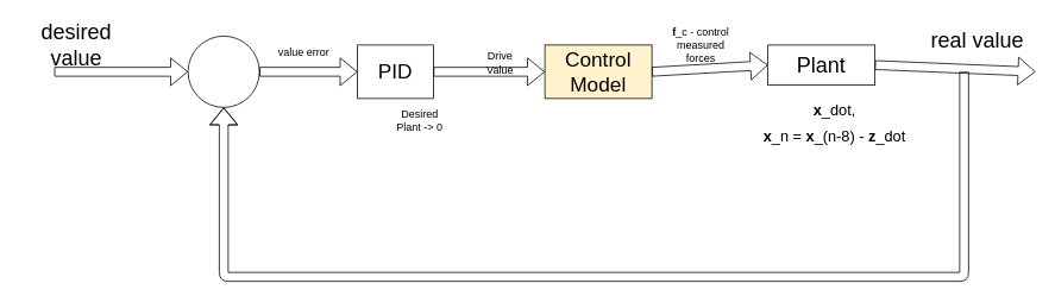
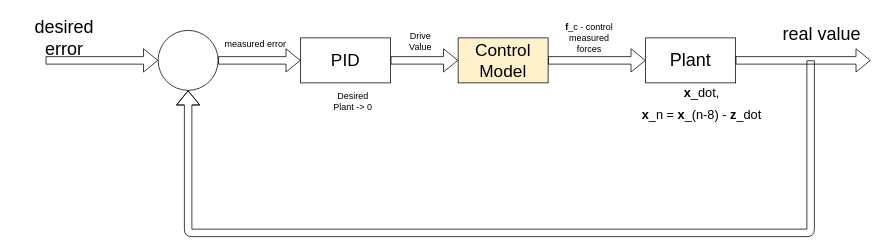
- <mxCell id="16" value="desired value" style="text;html=1;strokeColor=none;fillColor=none;align=center;verticalAlign=middle;whiteSpace=wrap;rounded=0;fontSize=24;" parent="1" vertex="1"><mxGeometry x="20" y="24.5" width="130" height="50" as="geometry" /></mxCell>
+ <mxCell id="16" value="desired error" style="text;html=1;strokeColor=none;fillColor=none;align=center;verticalAlign=middle;whiteSpace=wrap;rounded=0;fontSize=24;" parent="1" vertex="1"><mxGeometry x="20" y="24.5" width="130" height="50" as="geometry" /></mxCell>
- <mxCell id="8" value="&lt;font style=&quot;font-size: 12px;&quot;&gt;value error&lt;/font&gt;" style="text;html=1;strokeColor=none;fillColor=none;align=center;verticalAlign=middle;whiteSpace=wrap;rounded=0;fontSize=23;" parent="1" vertex="1"><mxGeometry x="290" y="40" width="100" height="30" as="geometry" /></mxCell>
+ <mxCell id="8" value="&lt;font style=&quot;font-size: 12px;&quot;&gt;measured error&lt;/font&gt;" style="text;html=1;strokeColor=none;fillColor=none;align=center;verticalAlign=middle;whiteSpace=wrap;rounded=0;fontSize=23;" parent="1" vertex="1"><mxGeometry x="290" y="40" width="100" height="30" as="geometry" /></mxCell>
- <mxCell id="10" value="Drive Value" style="text;html=1;strokeColor=none;fillColor=none;align=center;verticalAlign=middle;whiteSpace=wrap;rounded=0;fontSize=12;" parent="1" vertex="1"><mxGeometry x="530" y="55" width="60" height="30" as="geometry" /></mxCell>
+ <mxCell id="10" value="Drive Value" style="text;html=1;strokeColor=none;fillColor=none;align=center;verticalAlign=middle;whiteSpace=wrap;rounded=0;fontSize=12;" parent="1" vertex="1"><mxGeometry x="530" y="40" width="60" height="30" as="geometry" /></mxCell>
- <mxCell id="13" value="&lt;font style=&quot;font-size: 24px;&quot;&gt;Plant&lt;/font&gt;" style="rounded=0;whiteSpace=wrap;html=1;fontSize=12;" parent="1" vertex="1"><mxGeometry x="860" y="50" width="120" height="45" as="geometry" /></mxCell>
+ <mxCell id="13" value="&lt;font style=&quot;font-size: 24px;&quot;&gt;Plant&lt;/font&gt;" style="rounded=0;whiteSpace=wrap;html=1;fontSize=12;" parent="1" vertex="1"><mxGeometry x="860" y="50" width="120" height="60" as="geometry" /></mxCell>
- <mxCell id="5" value="&lt;font style=&quot;font-size: 23px;&quot;&gt;PID&lt;/font&gt;" style="rounded=0;whiteSpace=wrap;html=1;" parent="1" vertex="1"><mxGeometry x="400" y="50" width="85" height="60" as="geometry" /></mxCell>
+ <mxCell id="5" value="&lt;font style=&quot;font-size: 23px;&quot;&gt;PID&lt;/font&gt;" style="rounded=0;whiteSpace=wrap;html=1;" parent="1" vertex="1"><mxGeometry x="400" y="50" width="120" height="60" as="geometry" /></mxCell>
